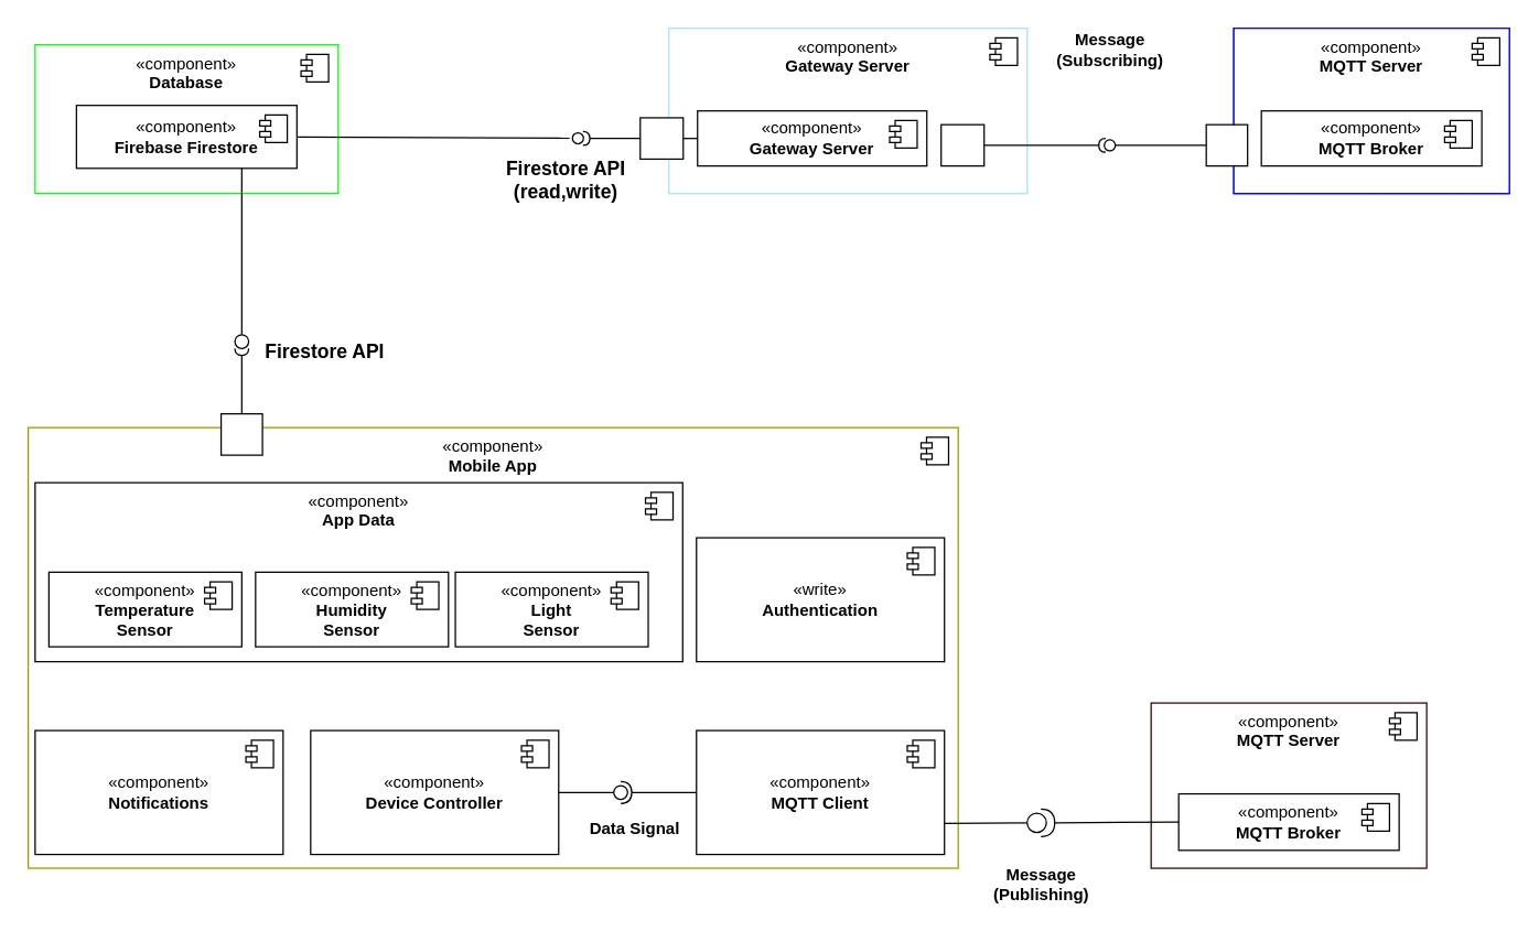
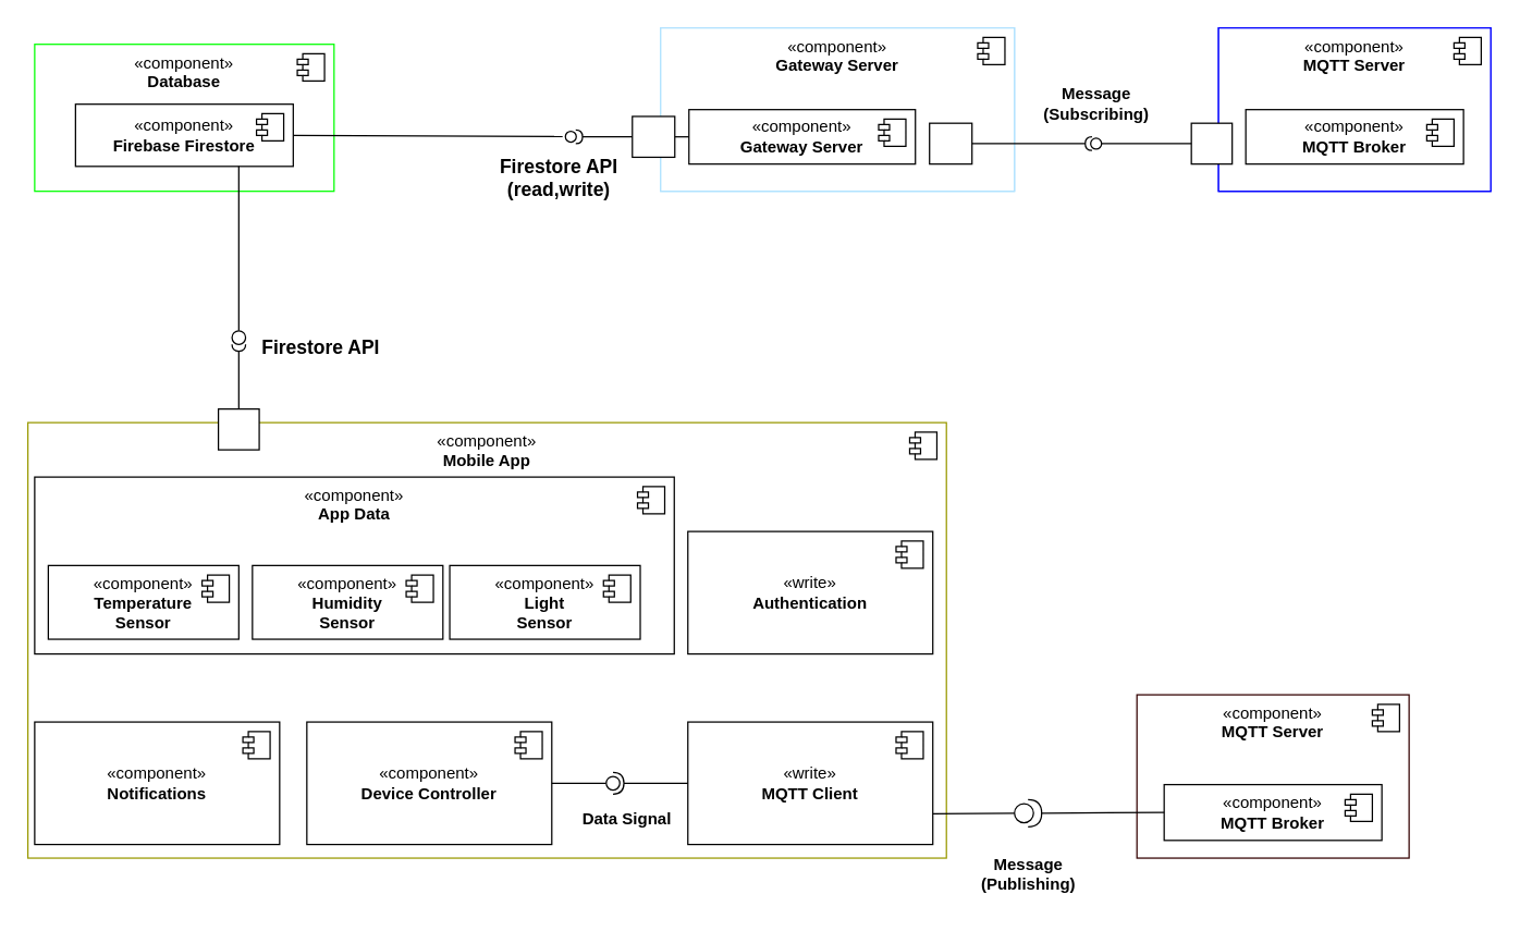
- <mxCell id="48" value="&lt;b&gt;Message&lt;br&gt;(Subscribing)&lt;/b&gt;" style="text;html=1;align=center;verticalAlign=middle;resizable=0;points=[];autosize=1;strokeColor=none;fillColor=none;" parent="1" vertex="1"><mxGeometry x="755" y="15.86" width="100" height="40" as="geometry" /></mxCell>
+ <mxCell id="48" value="&lt;b&gt;Message&lt;br&gt;(Subscribing)&lt;/b&gt;" style="text;html=1;align=center;verticalAlign=middle;resizable=0;points=[];autosize=1;strokeColor=none;fillColor=none;" parent="1" vertex="1"><mxGeometry x="755" y="55.86" width="100" height="40" as="geometry" /></mxCell>
- <mxCell id="24" value="«component»&lt;br&gt;&lt;b&gt;MQTT Client&lt;/b&gt;" style="html=1;dropTarget=0;whiteSpace=wrap;" parent="1" vertex="1"><mxGeometry x="505" y="530" width="180" height="90" as="geometry" /></mxCell>
+ <mxCell id="24" value="«write»&lt;br&gt;&lt;b&gt;MQTT Client&lt;/b&gt;" style="html=1;dropTarget=0;whiteSpace=wrap;" parent="1" vertex="1"><mxGeometry x="505" y="530" width="180" height="90" as="geometry" /></mxCell>
